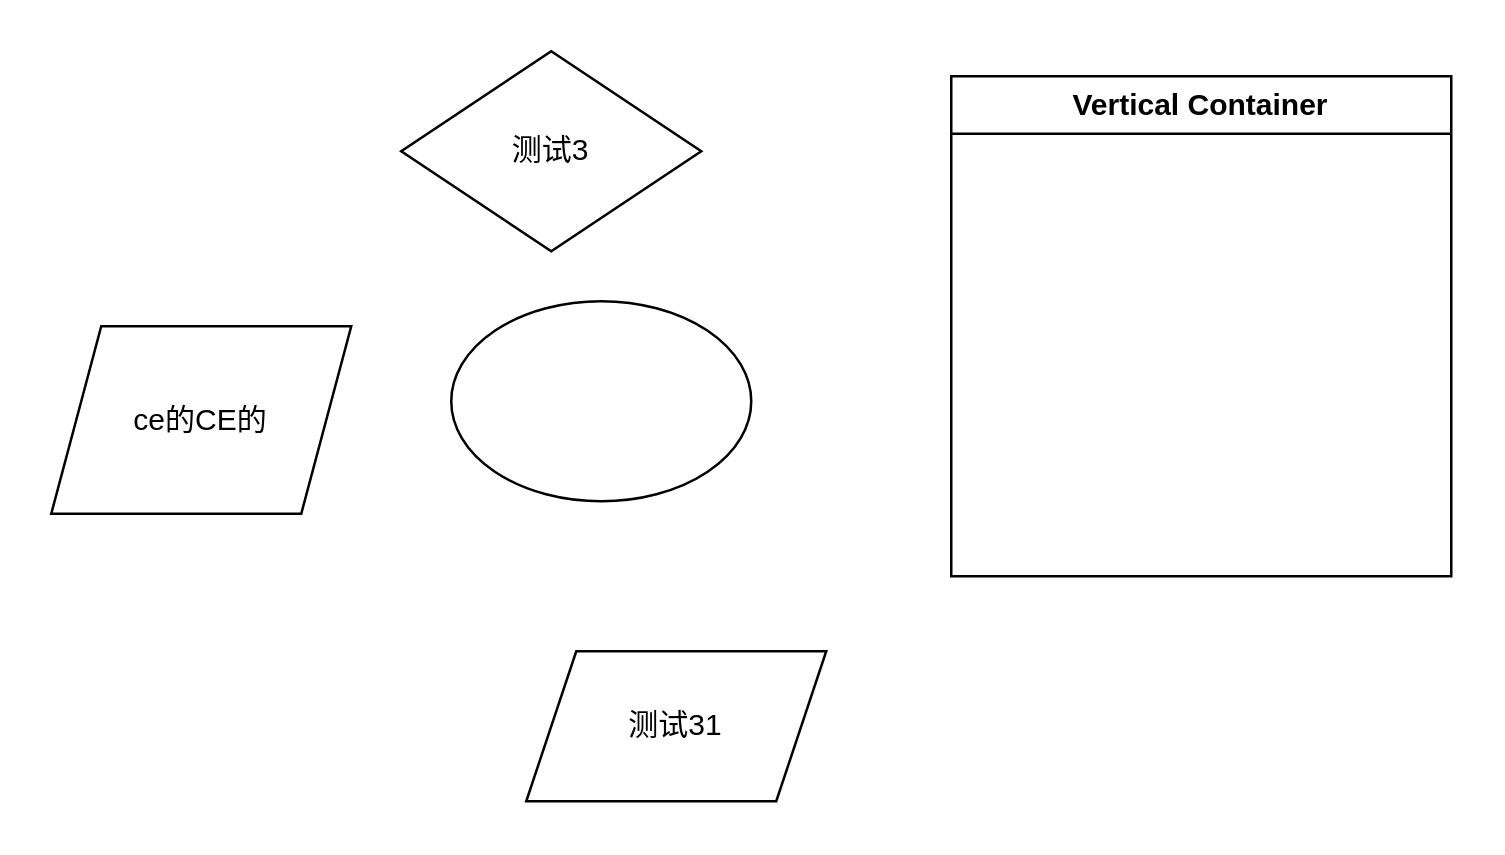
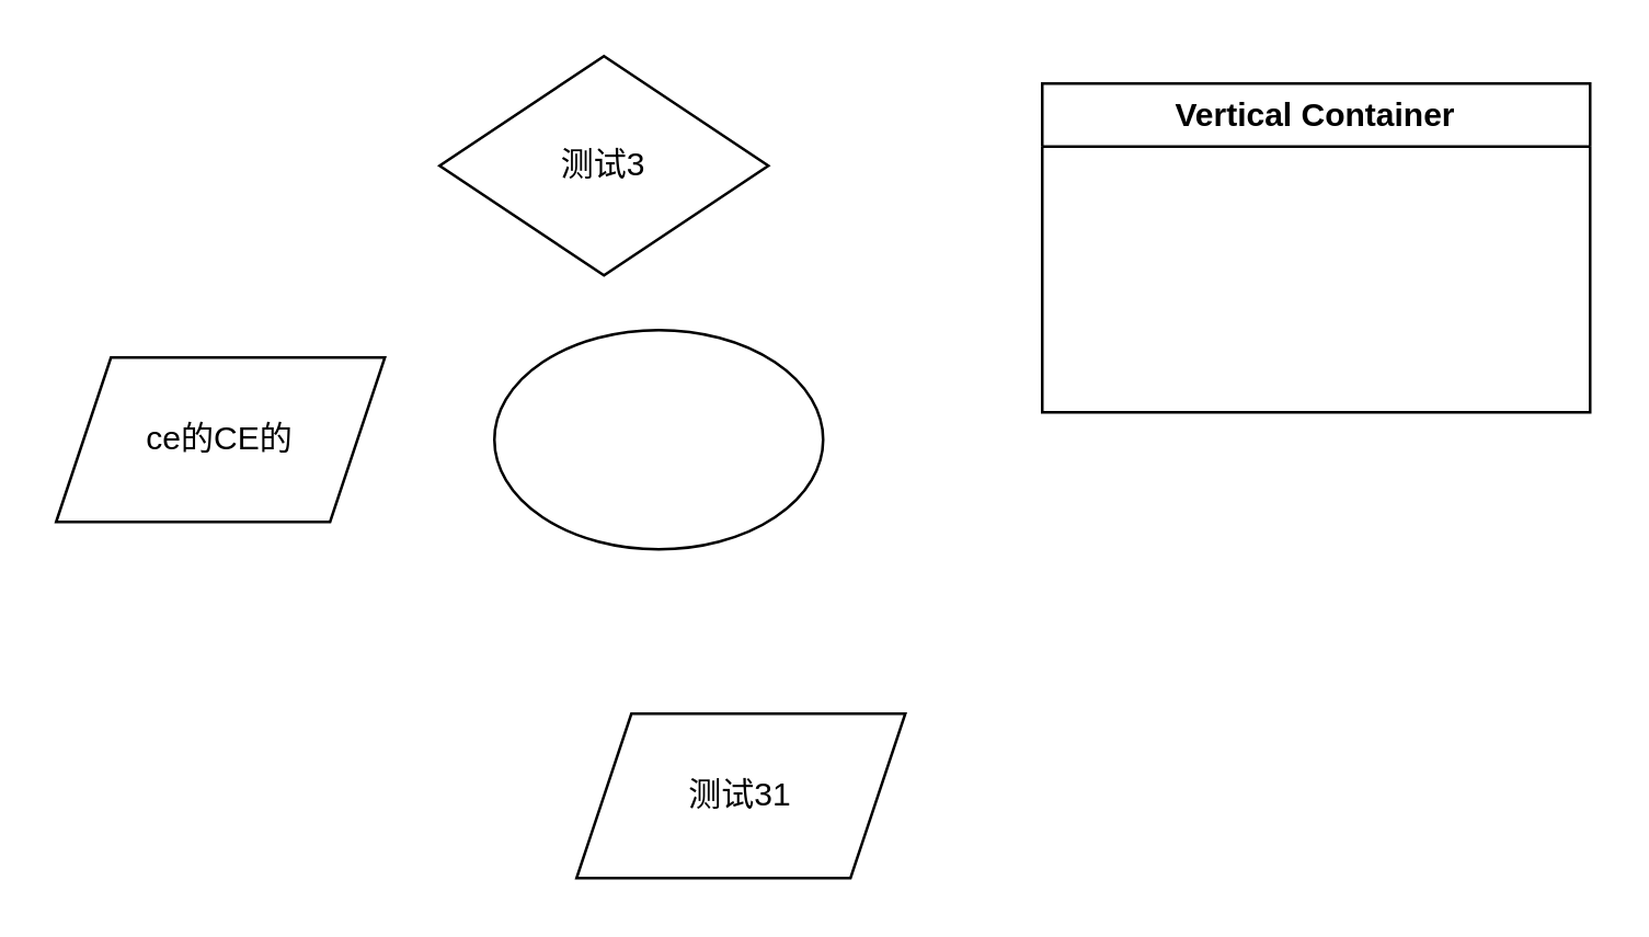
- <mxCell id="5" value="Vertical Container" style="swimlane;whiteSpace=wrap;html=1;" vertex="1" parent="1"><mxGeometry x="380" y="30" width="200" height="200" as="geometry" /></mxCell>
+ <mxCell id="5" value="Vertical Container" style="swimlane;whiteSpace=wrap;html=1;" vertex="1" parent="1"><mxGeometry x="380" y="30" width="200" height="120" as="geometry" /></mxCell>
- <mxCell id="2" value="ce的CE的" style="shape=parallelogram;perimeter=parallelogramPerimeter;whiteSpace=wrap;html=1;fixedSize=1;" parent="1" vertex="1"><mxGeometry x="20" y="130" width="120" height="75" as="geometry" /></mxCell>
+ <mxCell id="2" value="ce的CE的" style="shape=parallelogram;perimeter=parallelogramPerimeter;whiteSpace=wrap;html=1;fixedSize=1;" parent="1" vertex="1"><mxGeometry x="20" y="130" width="120" height="60" as="geometry" /></mxCell>
